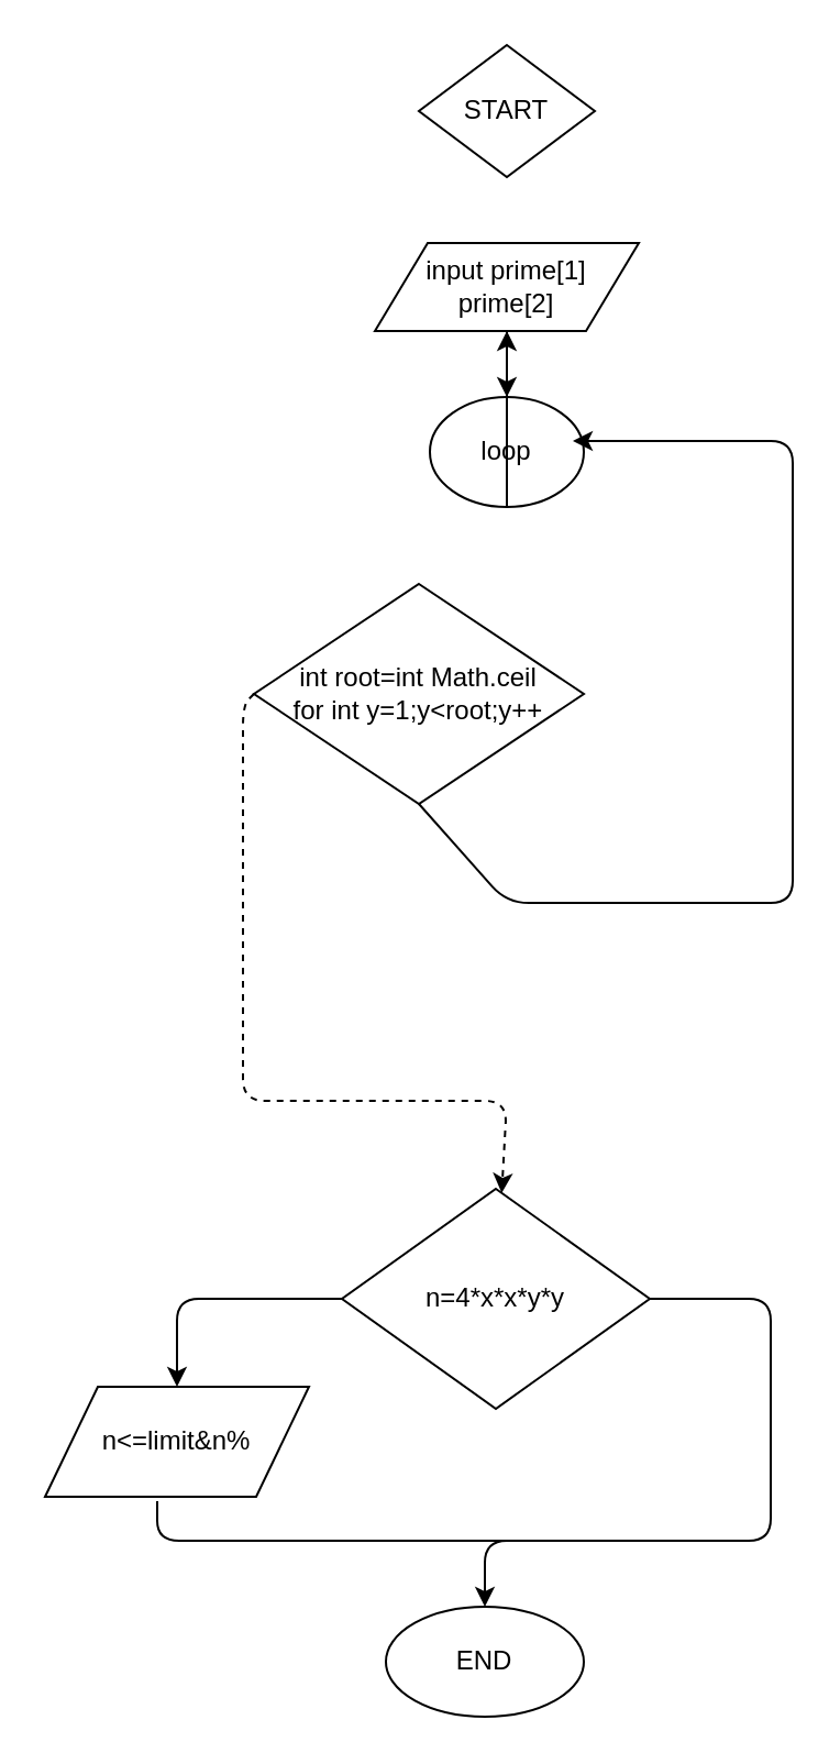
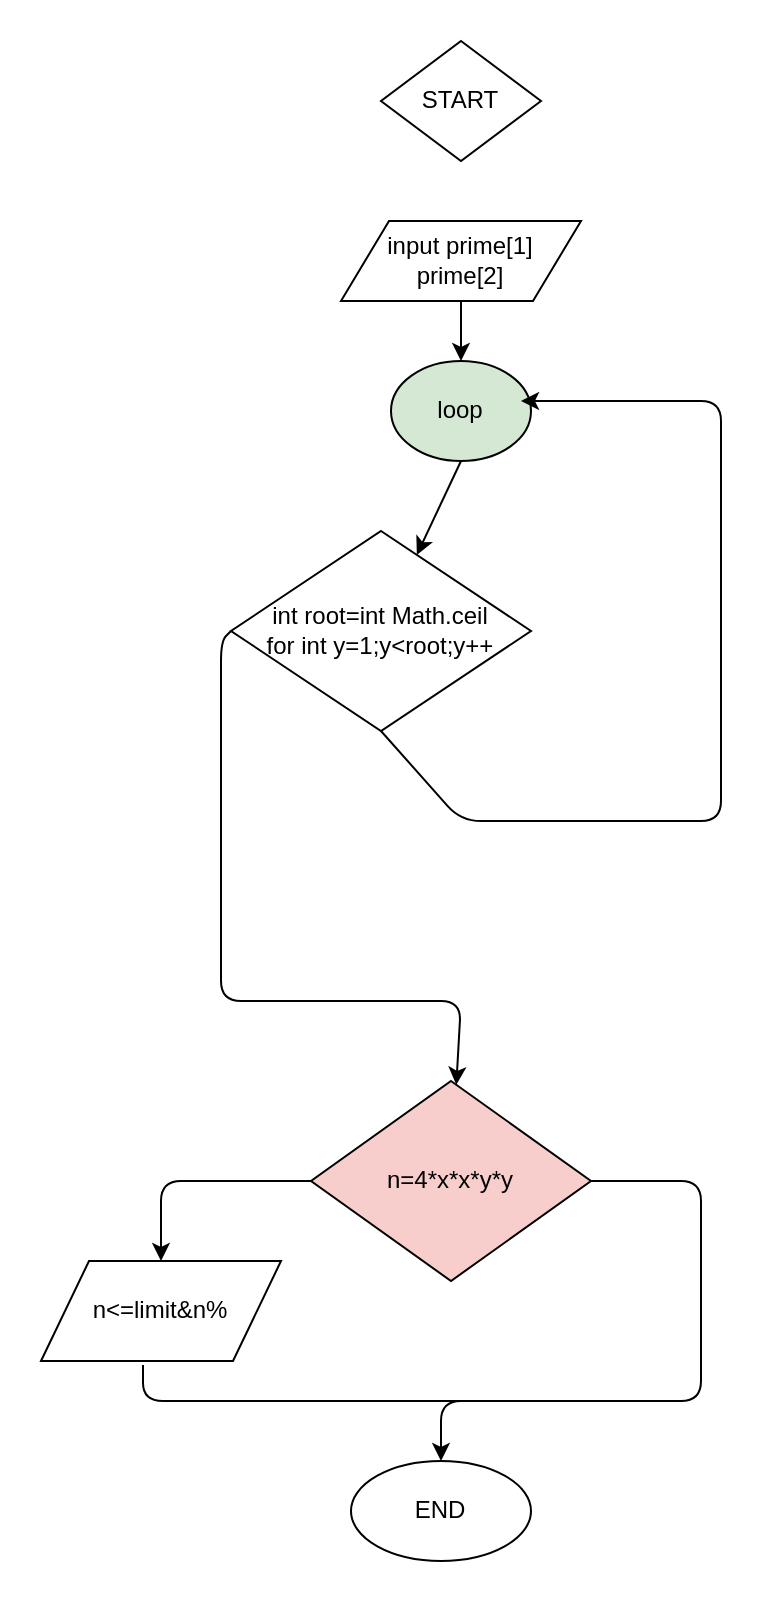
- <mxCell id="6" value="" style="endArrow=classic;html=1;exitX=0.5;exitY=1;exitDx=0;exitDy=0;" parent="1" source="4" target="3" edge="1"><mxGeometry width="50" height="50" relative="1" as="geometry"><mxPoint x="230" y="320" as="sourcePoint" /><mxPoint x="230" y="270" as="targetPoint" /></mxGeometry></mxCell>
+ <mxCell id="6" value="" style="endArrow=classic;html=1;exitX=0.5;exitY=1;exitDx=0;exitDy=0;" parent="1" source="4" target="7" edge="1"><mxGeometry width="50" height="50" relative="1" as="geometry"><mxPoint x="230" y="320" as="sourcePoint" /><mxPoint x="230" y="270" as="targetPoint" /></mxGeometry></mxCell>
- <mxCell id="4" value="loop" style="ellipse;whiteSpace=wrap;html=1;" parent="1" vertex="1"><mxGeometry x="195" y="180" width="70" height="50" as="geometry" /></mxCell>
+ <mxCell id="4" value="loop" style="ellipse;whiteSpace=wrap;html=1;fillColor=#d5e8d4;" parent="1" vertex="1"><mxGeometry x="195" y="180" width="70" height="50" as="geometry" /></mxCell>
- <mxCell id="9" value="" style="endArrow=classic;html=1;exitX=0;exitY=0.5;exitDx=0;exitDy=0;dashed=1;" edge="1" parent="1" source="7" target="10"><mxGeometry width="50" height="50" relative="1" as="geometry"><mxPoint x="150" y="320" as="sourcePoint" /><mxPoint x="230" y="530" as="targetPoint" /><Array as="points"><mxPoint x="110" y="320" /><mxPoint x="110" y="500" /><mxPoint x="230" y="500" /></Array></mxGeometry></mxCell>
+ <mxCell id="9" value="" style="endArrow=classic;html=1;exitX=0;exitY=0.5;exitDx=0;exitDy=0;" edge="1" parent="1" source="7" target="10"><mxGeometry width="50" height="50" relative="1" as="geometry"><mxPoint x="150" y="320" as="sourcePoint" /><mxPoint x="230" y="530" as="targetPoint" /><Array as="points"><mxPoint x="110" y="320" /><mxPoint x="110" y="500" /><mxPoint x="230" y="500" /></Array></mxGeometry></mxCell>
- <mxCell id="10" value="n=4*x*x*y*y" style="rhombus;whiteSpace=wrap;html=1;" vertex="1" parent="1"><mxGeometry x="155" y="540" width="140" height="100" as="geometry" /></mxCell>
+ <mxCell id="10" value="n=4*x*x*y*y" style="rhombus;whiteSpace=wrap;html=1;fillColor=#f8cecc;" vertex="1" parent="1"><mxGeometry x="155" y="540" width="140" height="100" as="geometry" /></mxCell>
